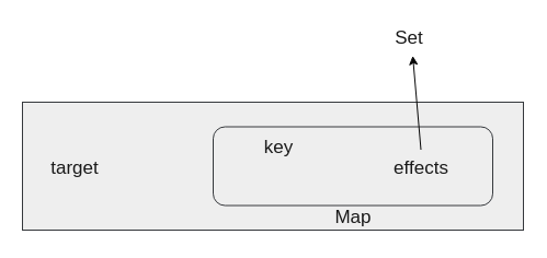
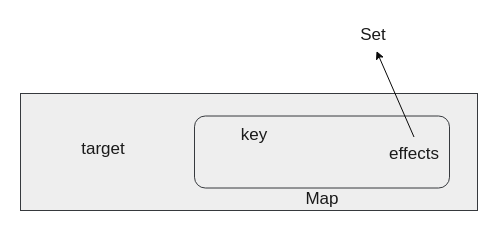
- <mxCell id="3" value="&lt;font style=&quot;font-size: 17px;&quot; color=&quot;#1a1a1a&quot;&gt;target&lt;/font&gt;" style="text;html=1;strokeColor=none;fillColor=none;align=center;verticalAlign=middle;whiteSpace=wrap;rounded=0;" vertex="1" parent="1"><mxGeometry x="36" y="136.5" width="64" height="35" as="geometry" /></mxCell>
+ <mxCell id="3" value="&lt;font style=&quot;font-size: 17px;&quot; color=&quot;#1a1a1a&quot;&gt;target&lt;/font&gt;" style="text;html=1;strokeColor=none;fillColor=none;align=center;verticalAlign=middle;whiteSpace=wrap;rounded=0;" vertex="1" parent="1"><mxGeometry x="71" y="131.5" width="64" height="35" as="geometry" /></mxCell>
- <mxCell id="8" value="&lt;font color=&quot;#1a1a1a&quot;&gt;&lt;span style=&quot;font-size: 17px;&quot;&gt;effects&lt;/span&gt;&lt;/font&gt;" style="text;html=1;strokeColor=none;fillColor=none;align=center;verticalAlign=middle;whiteSpace=wrap;rounded=0;" vertex="1" parent="1"><mxGeometry x="351.5" y="136.5" width="64" height="35" as="geometry" /></mxCell>
+ <mxCell id="8" value="&lt;font color=&quot;#1a1a1a&quot;&gt;&lt;span style=&quot;font-size: 17px;&quot;&gt;effects&lt;/span&gt;&lt;/font&gt;" style="text;html=1;strokeColor=none;fillColor=none;align=center;verticalAlign=middle;whiteSpace=wrap;rounded=0;" vertex="1" parent="1"><mxGeometry x="381.5" y="136.5" width="64" height="35" as="geometry" /></mxCell>
